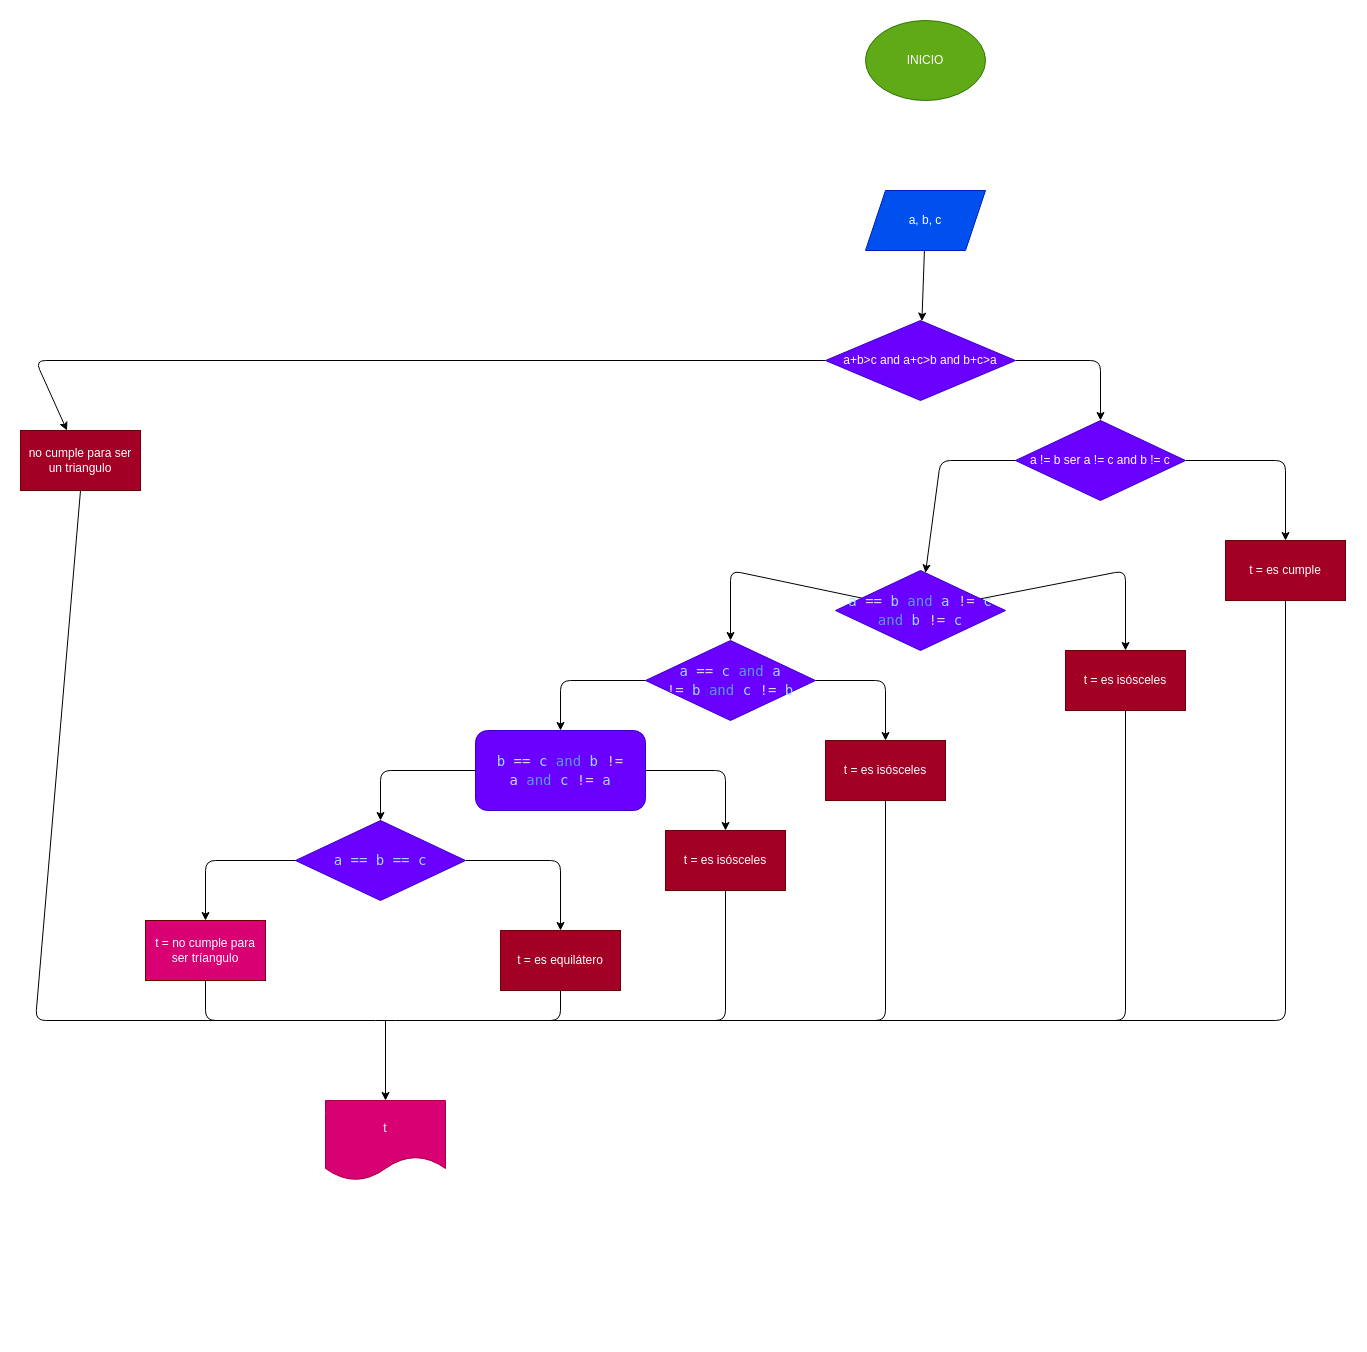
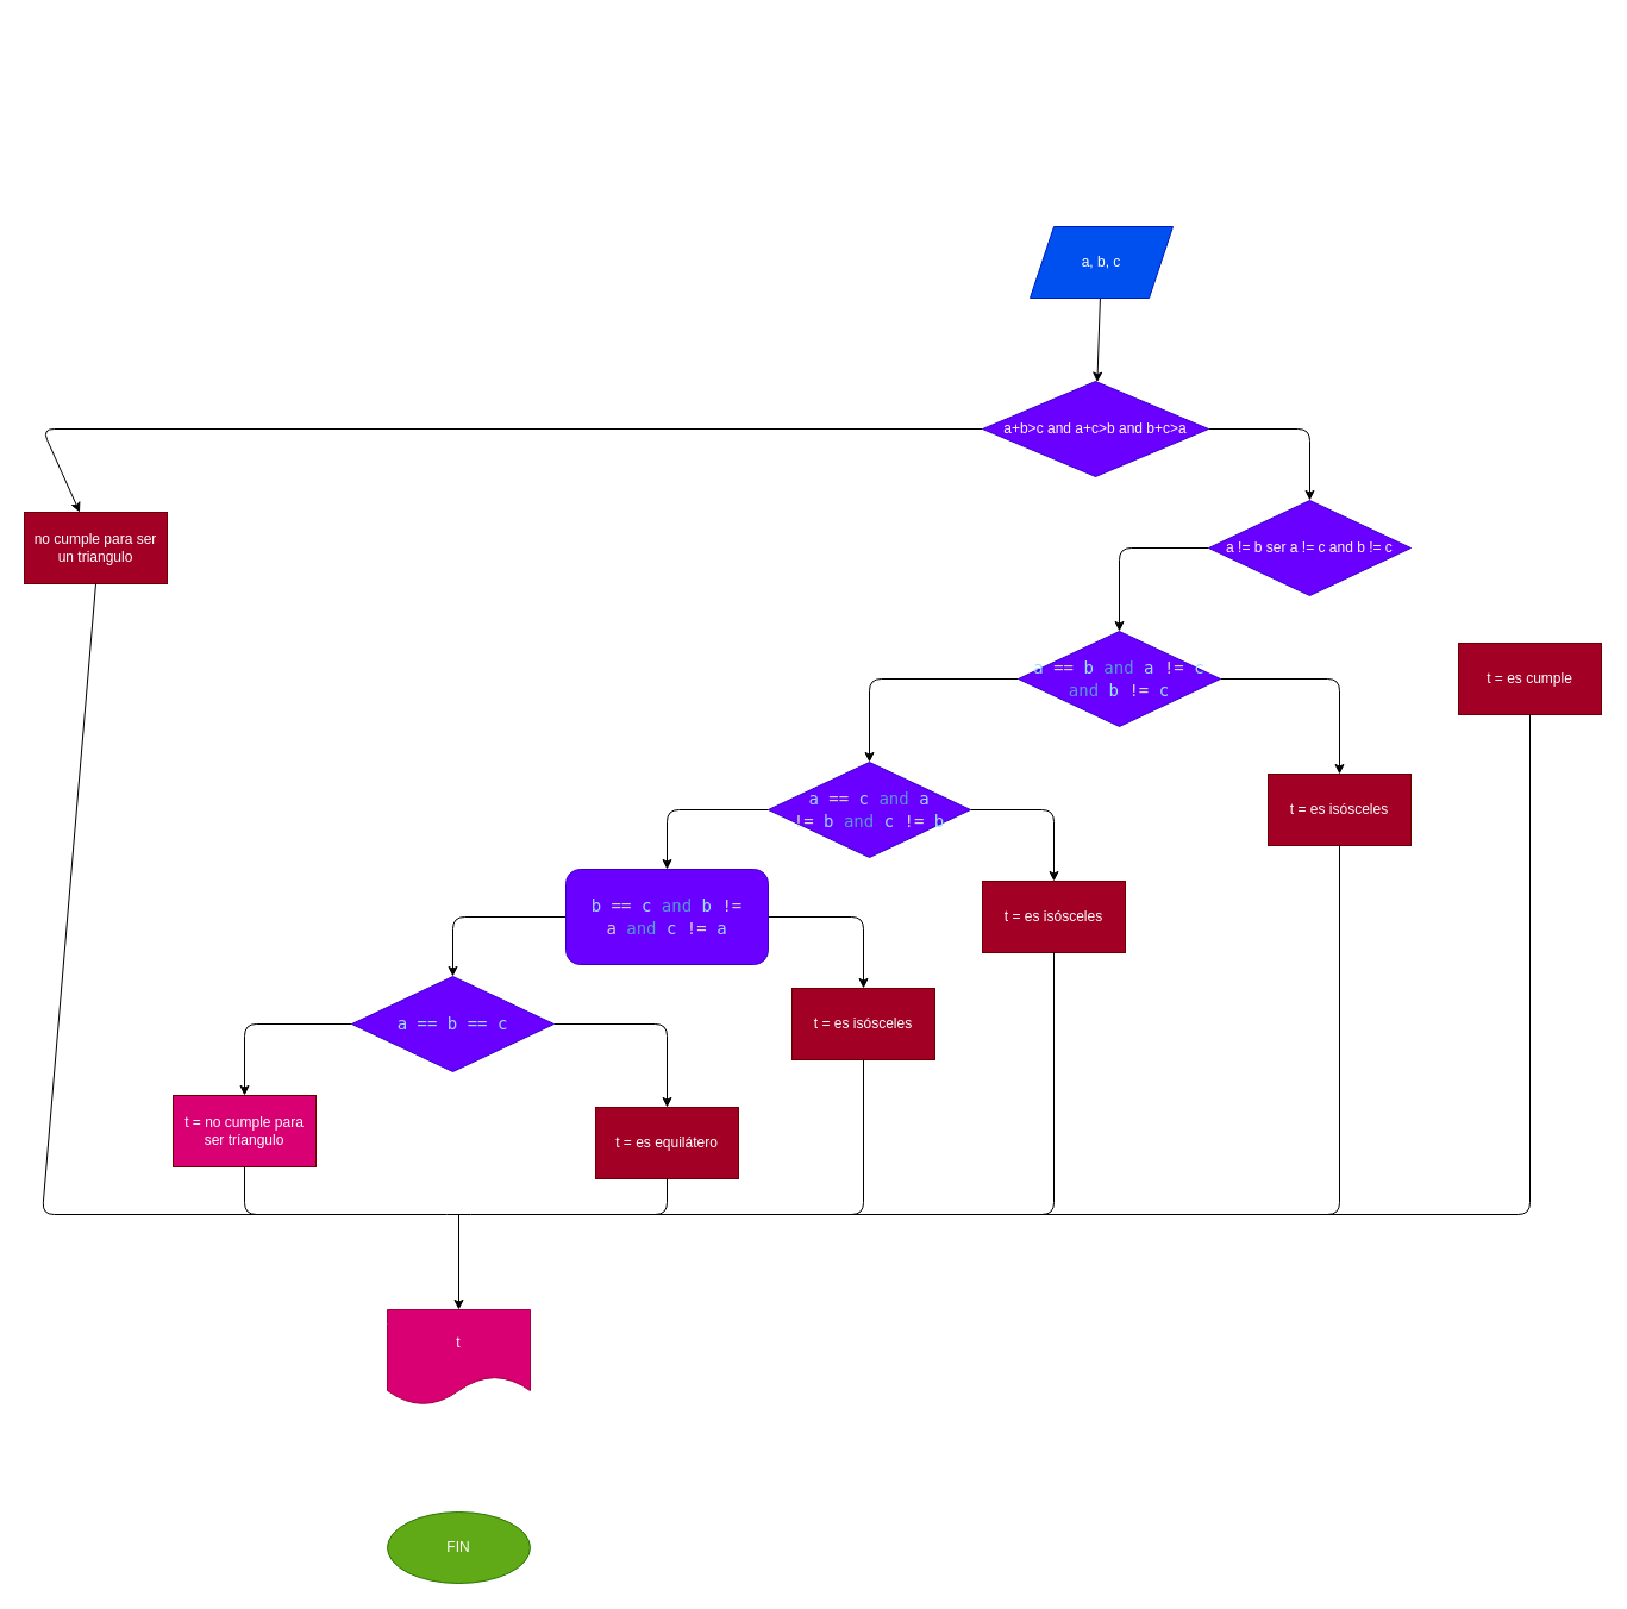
- <mxCell id="2" value="INICIO" style="ellipse;whiteSpace=wrap;html=1;fillColor=#60a917;fontColor=#ffffff;strokeColor=#2D7600;" vertex="1" parent="1"><mxGeometry x="865" y="20" width="120" height="80" as="geometry" /></mxCell>
- <mxCell id="8" value="" style="edgeStyle=none;html=1;" edge="1" parent="1" source="10" target="11"><mxGeometry relative="1" as="geometry"><Array as="points"><mxPoint x="1285" y="460" /></Array></mxGeometry></mxCell>
- <mxCell id="14" value="&lt;div style=&quot;color: rgb(212 , 212 , 212) ; font-family: &amp;#34;droid sans mono&amp;#34; , &amp;#34;monospace&amp;#34; , monospace ; font-size: 14px ; line-height: 19px&quot;&gt;&lt;span style=&quot;color: rgb(156 , 220 , 254)&quot;&gt;a&lt;/span&gt; == &lt;span style=&quot;color: rgb(156 , 220 , 254)&quot;&gt;b&lt;/span&gt; &lt;span style=&quot;color: rgb(86 , 156 , 214)&quot;&gt;and&lt;/span&gt; &lt;span style=&quot;color: rgb(156 , 220 , 254)&quot;&gt;a&lt;/span&gt; != &lt;span style=&quot;color: rgb(156 , 220 , 254)&quot;&gt;c&lt;/span&gt; &lt;span style=&quot;color: rgb(86 , 156 , 214)&quot;&gt;and&lt;/span&gt; &lt;span style=&quot;color: rgb(156 , 220 , 254)&quot;&gt;b&lt;/span&gt; != &lt;span style=&quot;color: rgb(156 , 220 , 254)&quot;&gt;c&lt;/span&gt;&lt;/div&gt;" style="rhombus;whiteSpace=wrap;html=1;fillColor=#6a00ff;fontColor=#ffffff;strokeColor=#3700CC;" vertex="1" parent="1"><mxGeometry x="835" y="570" width="170" height="80" as="geometry" /></mxCell>
+ <mxCell id="14" value="&lt;div style=&quot;color: rgb(212 , 212 , 212) ; font-family: &amp;#34;droid sans mono&amp;#34; , &amp;#34;monospace&amp;#34; , monospace ; font-size: 14px ; line-height: 19px&quot;&gt;&lt;span style=&quot;color: rgb(156 , 220 , 254)&quot;&gt;a&lt;/span&gt; == &lt;span style=&quot;color: rgb(156 , 220 , 254)&quot;&gt;b&lt;/span&gt; &lt;span style=&quot;color: rgb(86 , 156 , 214)&quot;&gt;and&lt;/span&gt; &lt;span style=&quot;color: rgb(156 , 220 , 254)&quot;&gt;a&lt;/span&gt; != &lt;span style=&quot;color: rgb(156 , 220 , 254)&quot;&gt;c&lt;/span&gt; &lt;span style=&quot;color: rgb(86 , 156 , 214)&quot;&gt;and&lt;/span&gt; &lt;span style=&quot;color: rgb(156 , 220 , 254)&quot;&gt;b&lt;/span&gt; != &lt;span style=&quot;color: rgb(156 , 220 , 254)&quot;&gt;c&lt;/span&gt;&lt;/div&gt;" style="rhombus;whiteSpace=wrap;html=1;fillColor=#6a00ff;fontColor=#ffffff;strokeColor=#3700CC;" vertex="1" parent="1"><mxGeometry x="855" y="530" width="170" height="80" as="geometry" /></mxCell>
+ <mxCell id="38" value="FIN" style="ellipse;whiteSpace=wrap;html=1;labelBackgroundColor=none;fillColor=#60a917;fontColor=#ffffff;strokeColor=#2D7600;" vertex="1" parent="1"><mxGeometry x="325" y="1270" width="120" height="60" as="geometry" /></mxCell>
